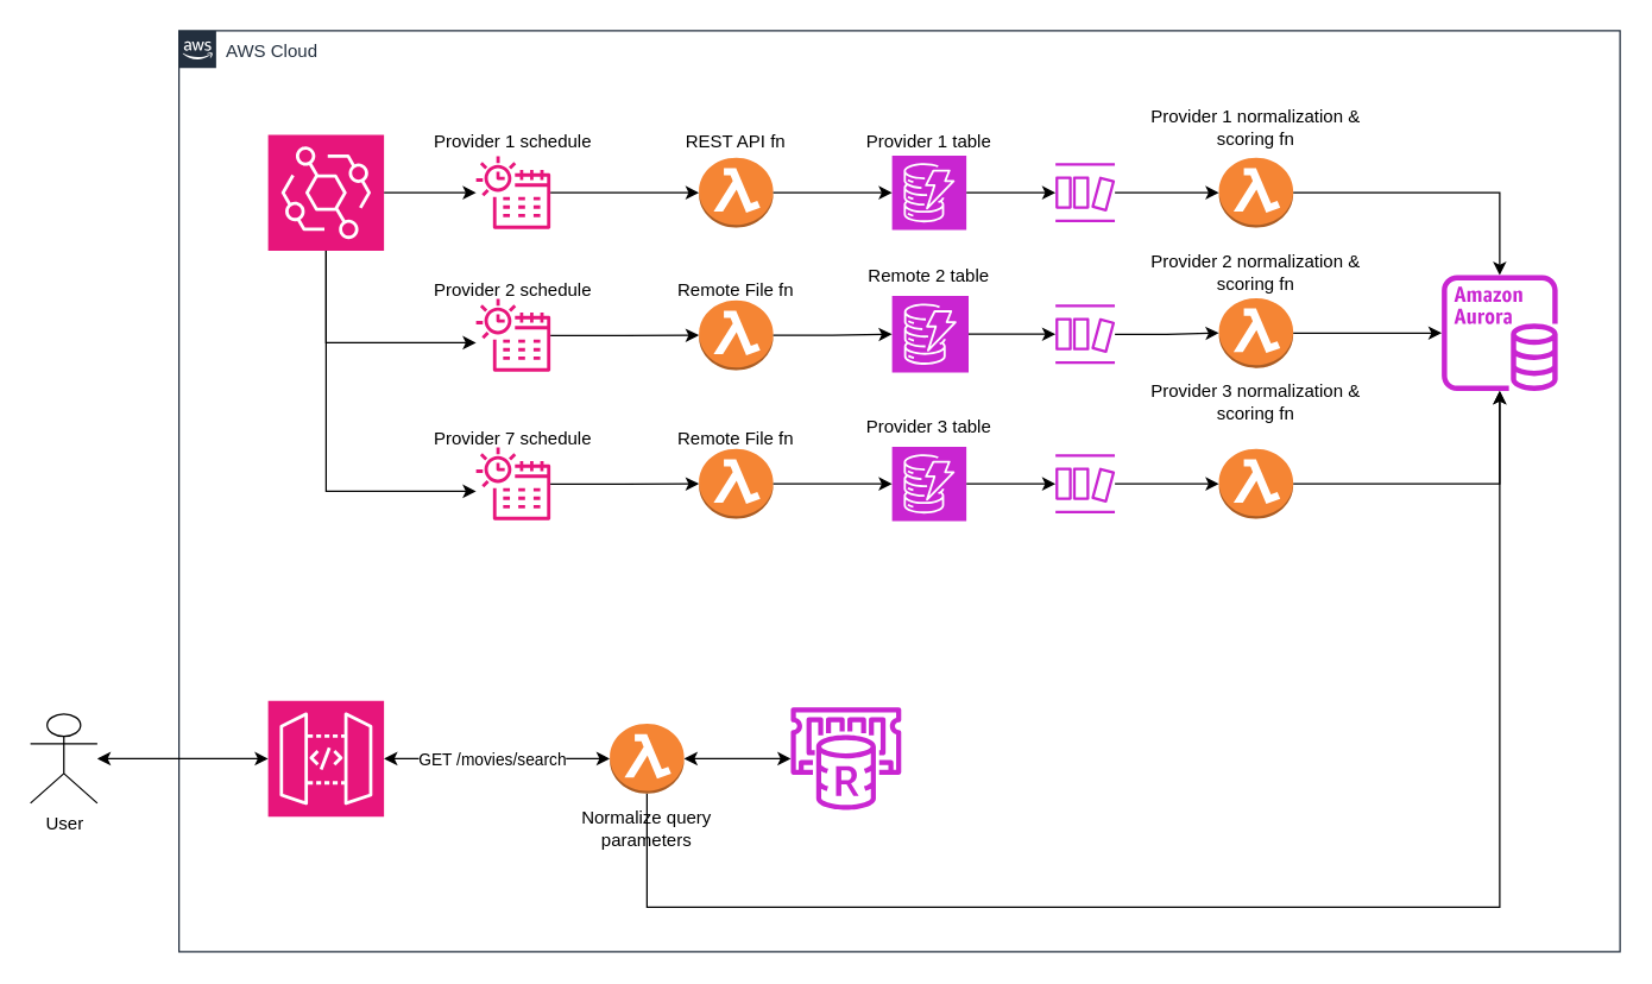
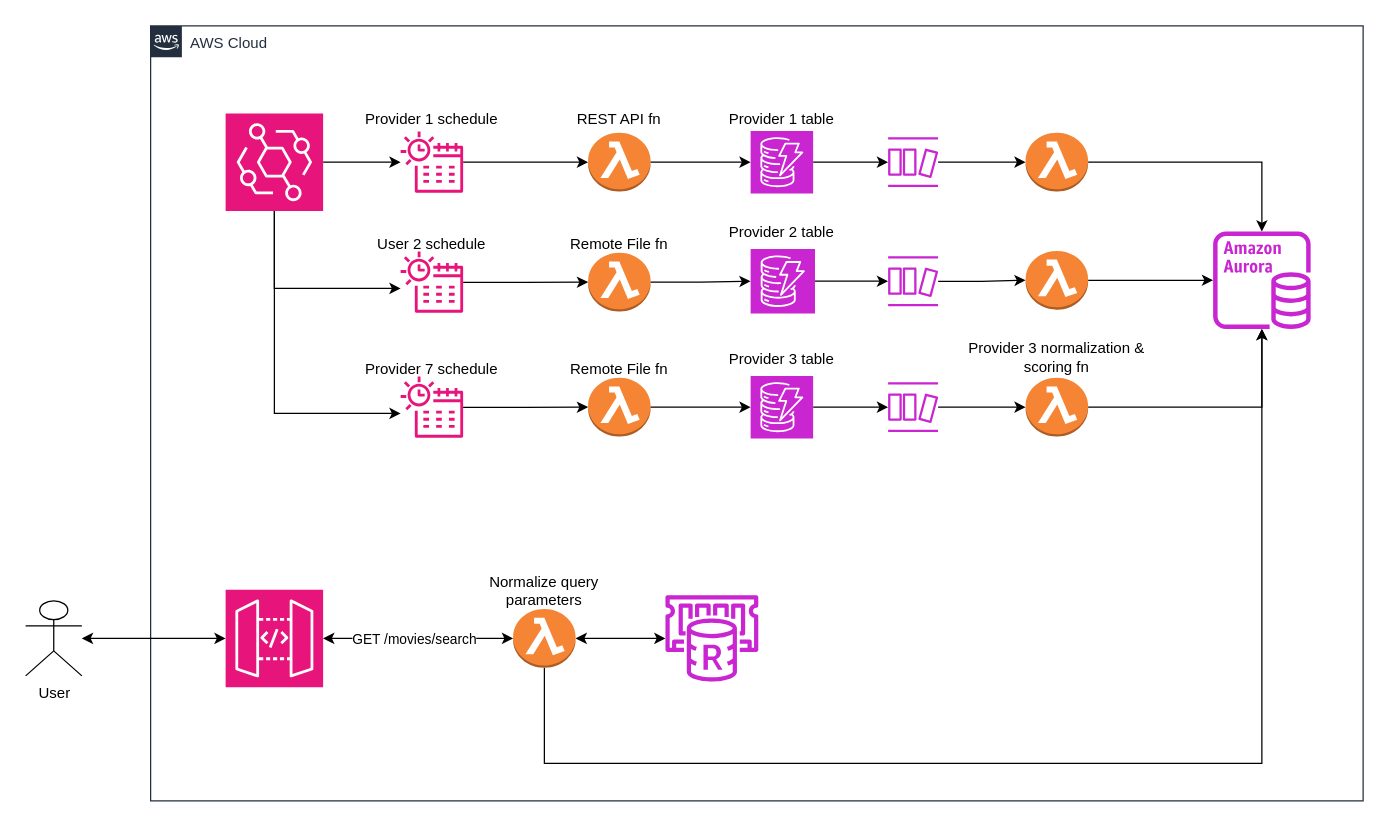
- <mxCell id="46" value="Provider 1 normalization &amp;amp; scoring fn" style="text;html=1;align=center;verticalAlign=middle;whiteSpace=wrap;rounded=0;" vertex="1" parent="2"><mxGeometry x="650" y="50" width="150" height="30" as="geometry" /></mxCell>
- <mxCell id="47" value="Provider 2 normalization &amp;amp; scoring fn" style="text;html=1;align=center;verticalAlign=middle;whiteSpace=wrap;rounded=0;" vertex="1" parent="2"><mxGeometry x="650" y="148" width="150" height="30" as="geometry" /></mxCell>
- <mxCell id="28" value="Remote 2 table" style="text;html=1;align=center;verticalAlign=middle;whiteSpace=wrap;rounded=0;" vertex="1" parent="2"><mxGeometry x="450" y="150" width="110" height="30" as="geometry" /></mxCell>
+ <mxCell id="28" value="Provider 2 table" style="text;html=1;align=center;verticalAlign=middle;whiteSpace=wrap;rounded=0;" vertex="1" parent="2"><mxGeometry x="450" y="150" width="110" height="30" as="geometry" /></mxCell>
- <mxCell id="13" value="Provider 2 schedule" style="text;html=1;align=center;verticalAlign=middle;whiteSpace=wrap;rounded=0;" vertex="1" parent="2"><mxGeometry x="170" y="160" width="110" height="30" as="geometry" /></mxCell>
+ <mxCell id="13" value="User 2 schedule" style="text;html=1;align=center;verticalAlign=middle;whiteSpace=wrap;rounded=0;" vertex="1" parent="2"><mxGeometry x="170" y="160" width="110" height="30" as="geometry" /></mxCell>
- <mxCell id="48" value="Provider 3&lt;span style=&quot;background-color: initial;&quot;&gt;&amp;nbsp;normalization &amp;amp; scoring fn&lt;/span&gt;" style="text;html=1;align=center;verticalAlign=middle;whiteSpace=wrap;rounded=0;" vertex="1" parent="2"><mxGeometry x="650" y="235" width="150" height="30" as="geometry" /></mxCell>
+ <mxCell id="48" value="Provider 3&lt;span style=&quot;background-color: initial;&quot;&gt;&amp;nbsp;normalization &amp;amp; scoring fn&lt;/span&gt;" style="text;html=1;align=center;verticalAlign=middle;whiteSpace=wrap;rounded=0;" vertex="1" parent="2"><mxGeometry x="650" y="250" width="150" height="30" as="geometry" /></mxCell>
- <mxCell id="56" value="Normalize query parameters" style="text;html=1;align=center;verticalAlign=middle;whiteSpace=wrap;rounded=0;" vertex="1" parent="2"><mxGeometry x="260" y="521.5" width="110" height="30" as="geometry" /></mxCell>
+ <mxCell id="56" value="Normalize query parameters" style="text;html=1;align=center;verticalAlign=middle;whiteSpace=wrap;rounded=0;" vertex="1" parent="2"><mxGeometry x="260" y="436.5" width="110" height="30" as="geometry" /></mxCell>
